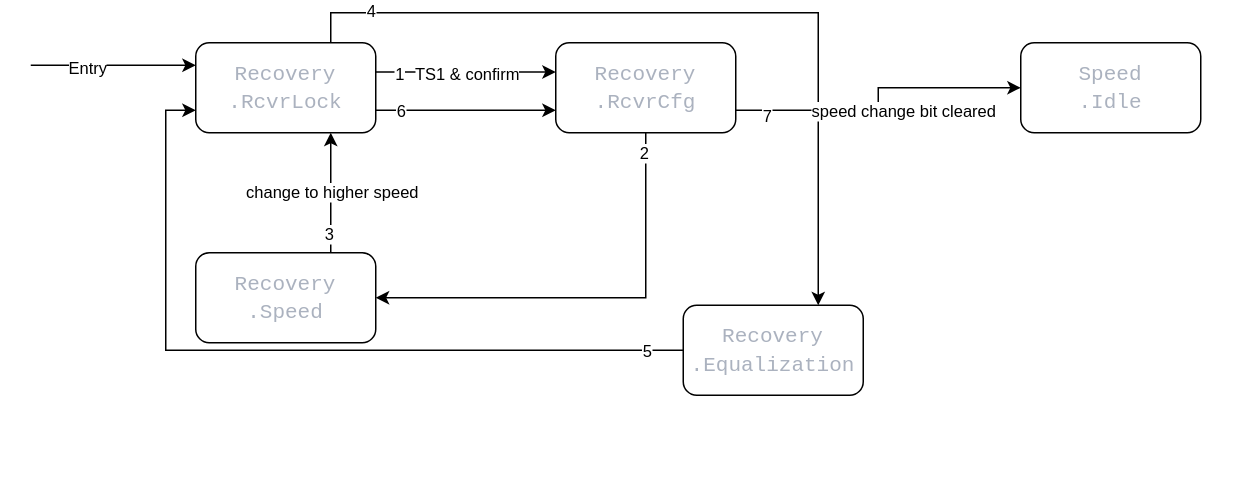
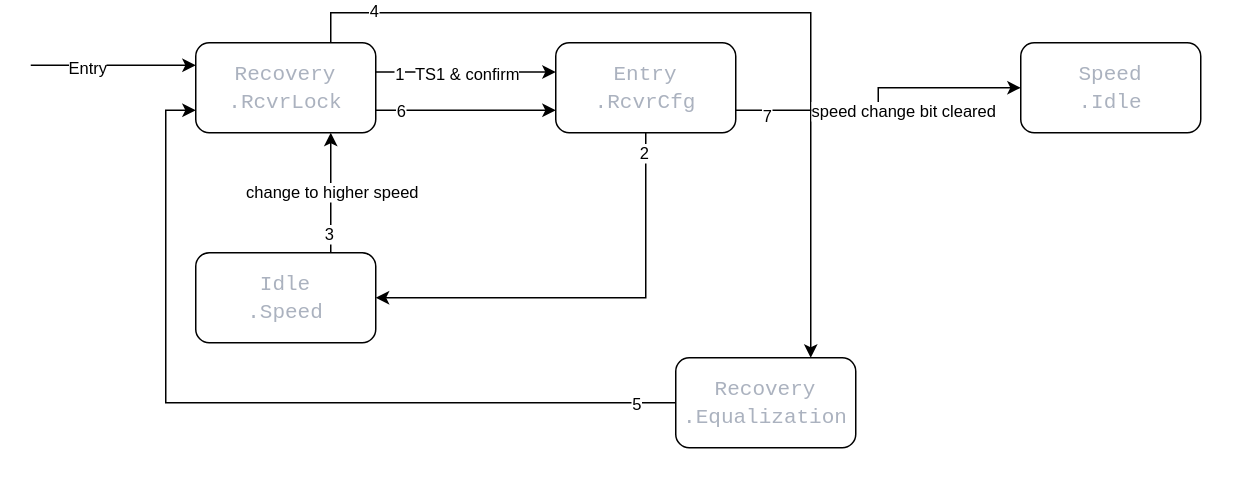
- <mxCell id="15" value="&lt;div style=&quot;color: rgb(171, 178, 191); font-family: Consolas, &amp;quot;Courier New&amp;quot;, monospace; font-size: 14px; line-height: 19px; white-space: pre;&quot;&gt;Recovery&lt;/div&gt;&lt;div style=&quot;color: rgb(171, 178, 191); font-family: Consolas, &amp;quot;Courier New&amp;quot;, monospace; font-size: 14px; line-height: 19px; white-space: pre;&quot;&gt;.RcvrCfg&lt;/div&gt;" style="rounded=1;whiteSpace=wrap;html=1;labelBackgroundColor=default;" vertex="1" parent="1"><mxGeometry x="370" y="20" width="120" height="60" as="geometry" /></mxCell>
+ <mxCell id="15" value="&lt;div style=&quot;color: rgb(171, 178, 191); font-family: Consolas, &amp;quot;Courier New&amp;quot;, monospace; font-size: 14px; line-height: 19px; white-space: pre;&quot;&gt;Entry&lt;/div&gt;&lt;div style=&quot;color: rgb(171, 178, 191); font-family: Consolas, &amp;quot;Courier New&amp;quot;, monospace; font-size: 14px; line-height: 19px; white-space: pre;&quot;&gt;.RcvrCfg&lt;/div&gt;" style="rounded=1;whiteSpace=wrap;html=1;labelBackgroundColor=default;" vertex="1" parent="1"><mxGeometry x="370" y="20" width="120" height="60" as="geometry" /></mxCell>
- <mxCell id="19" value="&lt;div style=&quot;color: rgb(171, 178, 191); font-family: Consolas, &amp;quot;Courier New&amp;quot;, monospace; font-size: 14px; line-height: 19px; white-space: pre;&quot;&gt;Recovery&lt;/div&gt;&lt;div style=&quot;color: rgb(171, 178, 191); font-family: Consolas, &amp;quot;Courier New&amp;quot;, monospace; font-size: 14px; line-height: 19px; white-space: pre;&quot;&gt;.Speed&lt;/div&gt;" style="rounded=1;whiteSpace=wrap;html=1;labelBackgroundColor=default;" vertex="1" parent="1"><mxGeometry x="130" y="160" width="120" height="60" as="geometry" /></mxCell>
+ <mxCell id="19" value="&lt;div style=&quot;color: rgb(171, 178, 191); font-family: Consolas, &amp;quot;Courier New&amp;quot;, monospace; font-size: 14px; line-height: 19px; white-space: pre;&quot;&gt;Idle&lt;/div&gt;&lt;div style=&quot;color: rgb(171, 178, 191); font-family: Consolas, &amp;quot;Courier New&amp;quot;, monospace; font-size: 14px; line-height: 19px; white-space: pre;&quot;&gt;.Speed&lt;/div&gt;" style="rounded=1;whiteSpace=wrap;html=1;labelBackgroundColor=default;" vertex="1" parent="1"><mxGeometry x="130" y="160" width="120" height="60" as="geometry" /></mxCell>
- <mxCell id="22" value="&lt;div style=&quot;color: rgb(171, 178, 191); font-family: Consolas, &amp;quot;Courier New&amp;quot;, monospace; font-size: 14px; line-height: 19px; white-space: pre;&quot;&gt;Recovery&lt;/div&gt;&lt;div style=&quot;color: rgb(171, 178, 191); font-family: Consolas, &amp;quot;Courier New&amp;quot;, monospace; font-size: 14px; line-height: 19px; white-space: pre;&quot;&gt;.Equalization&lt;/div&gt;" style="rounded=1;whiteSpace=wrap;html=1;labelBackgroundColor=default;" vertex="1" parent="1"><mxGeometry x="455" y="195" width="120" height="60" as="geometry" /></mxCell>
+ <mxCell id="22" value="&lt;div style=&quot;color: rgb(171, 178, 191); font-family: Consolas, &amp;quot;Courier New&amp;quot;, monospace; font-size: 14px; line-height: 19px; white-space: pre;&quot;&gt;Recovery&lt;/div&gt;&lt;div style=&quot;color: rgb(171, 178, 191); font-family: Consolas, &amp;quot;Courier New&amp;quot;, monospace; font-size: 14px; line-height: 19px; white-space: pre;&quot;&gt;.Equalization&lt;/div&gt;" style="rounded=1;whiteSpace=wrap;html=1;labelBackgroundColor=default;" vertex="1" parent="1"><mxGeometry x="450" y="230" width="120" height="60" as="geometry" /></mxCell>
